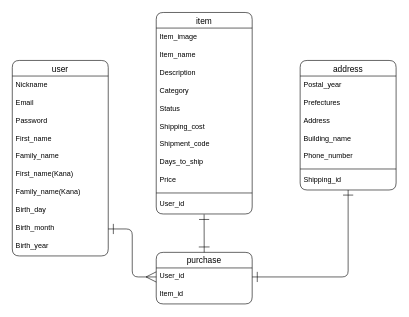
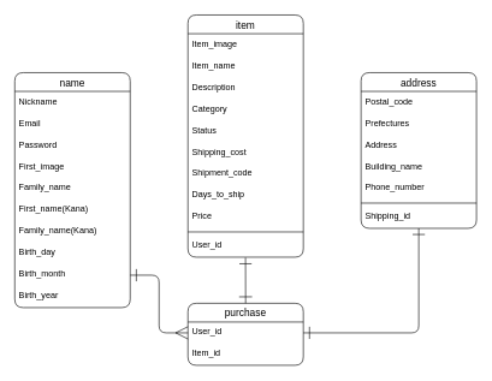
- <mxCell id="2" value="user" style="swimlane;fontStyle=0;childLayout=stackLayout;horizontal=1;startSize=26;horizontalStack=0;resizeParent=1;resizeParentMax=0;resizeLast=0;collapsible=1;marginBottom=0;align=center;fontSize=14;swimlaneFillColor=none;rounded=1;" parent="1" vertex="1"><mxGeometry y="100" width="160" height="326" as="geometry" x="20"><mxRectangle x="40" y="-1560" width="60" height="26" as="alternateBounds" /></mxGeometry></mxCell>
+ <mxCell id="2" value="name" style="swimlane;fontStyle=0;childLayout=stackLayout;horizontal=1;startSize=26;horizontalStack=0;resizeParent=1;resizeParentMax=0;resizeLast=0;collapsible=1;marginBottom=0;align=center;fontSize=14;swimlaneFillColor=none;rounded=1;" parent="1" vertex="1"><mxGeometry y="100" width="160" height="326" as="geometry" x="20"><mxRectangle x="40" y="-1560" width="60" height="26" as="alternateBounds" /></mxGeometry></mxCell>
- <mxCell id="14" value="Postal_year" style="text;strokeColor=none;fillColor=none;spacingLeft=4;spacingRight=4;overflow=hidden;rotatable=0;points=[[0,0.5],[1,0.5]];portConstraint=eastwest;fontSize=12;" parent="13" vertex="1"><mxGeometry y="26" width="160" height="30" as="geometry" /></mxCell>
+ <mxCell id="14" value="Postal_code" style="text;strokeColor=none;fillColor=none;spacingLeft=4;spacingRight=4;overflow=hidden;rotatable=0;points=[[0,0.5],[1,0.5]];portConstraint=eastwest;fontSize=12;" parent="13" vertex="1"><mxGeometry y="26" width="160" height="30" as="geometry" /></mxCell>
- <mxCell id="6" value="First_name" style="text;strokeColor=none;fillColor=none;spacingLeft=4;spacingRight=4;overflow=hidden;rotatable=0;points=[[0,0.5],[1,0.5]];portConstraint=eastwest;fontSize=12;rounded=1;" parent="2" vertex="1"><mxGeometry y="116" width="160" height="30" as="geometry" /></mxCell>
+ <mxCell id="6" value="First_image" style="text;strokeColor=none;fillColor=none;spacingLeft=4;spacingRight=4;overflow=hidden;rotatable=0;points=[[0,0.5],[1,0.5]];portConstraint=eastwest;fontSize=12;rounded=1;" parent="2" vertex="1"><mxGeometry y="116" width="160" height="30" as="geometry" /></mxCell>
